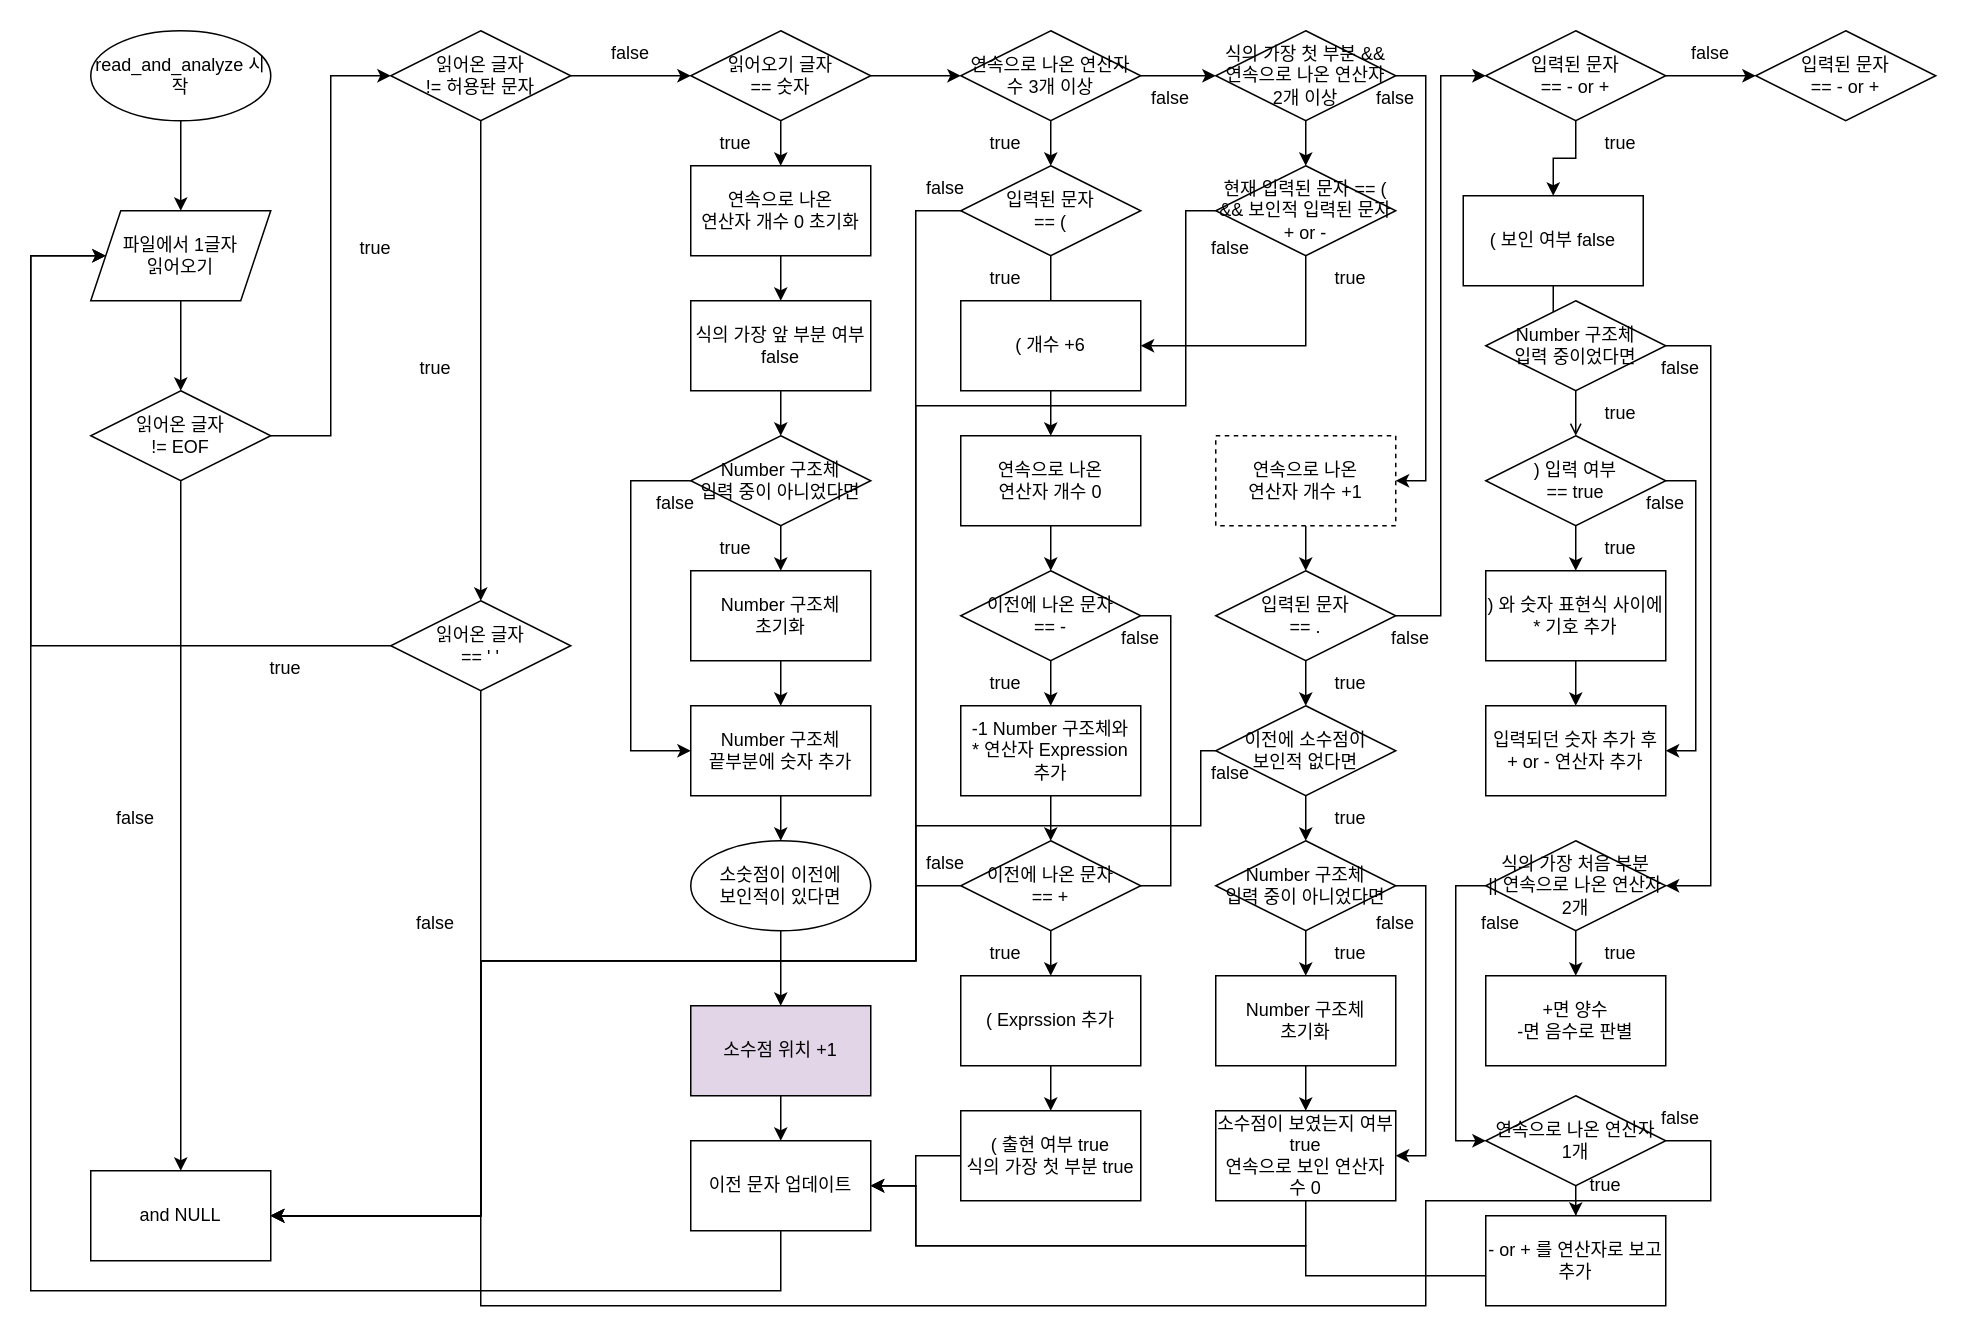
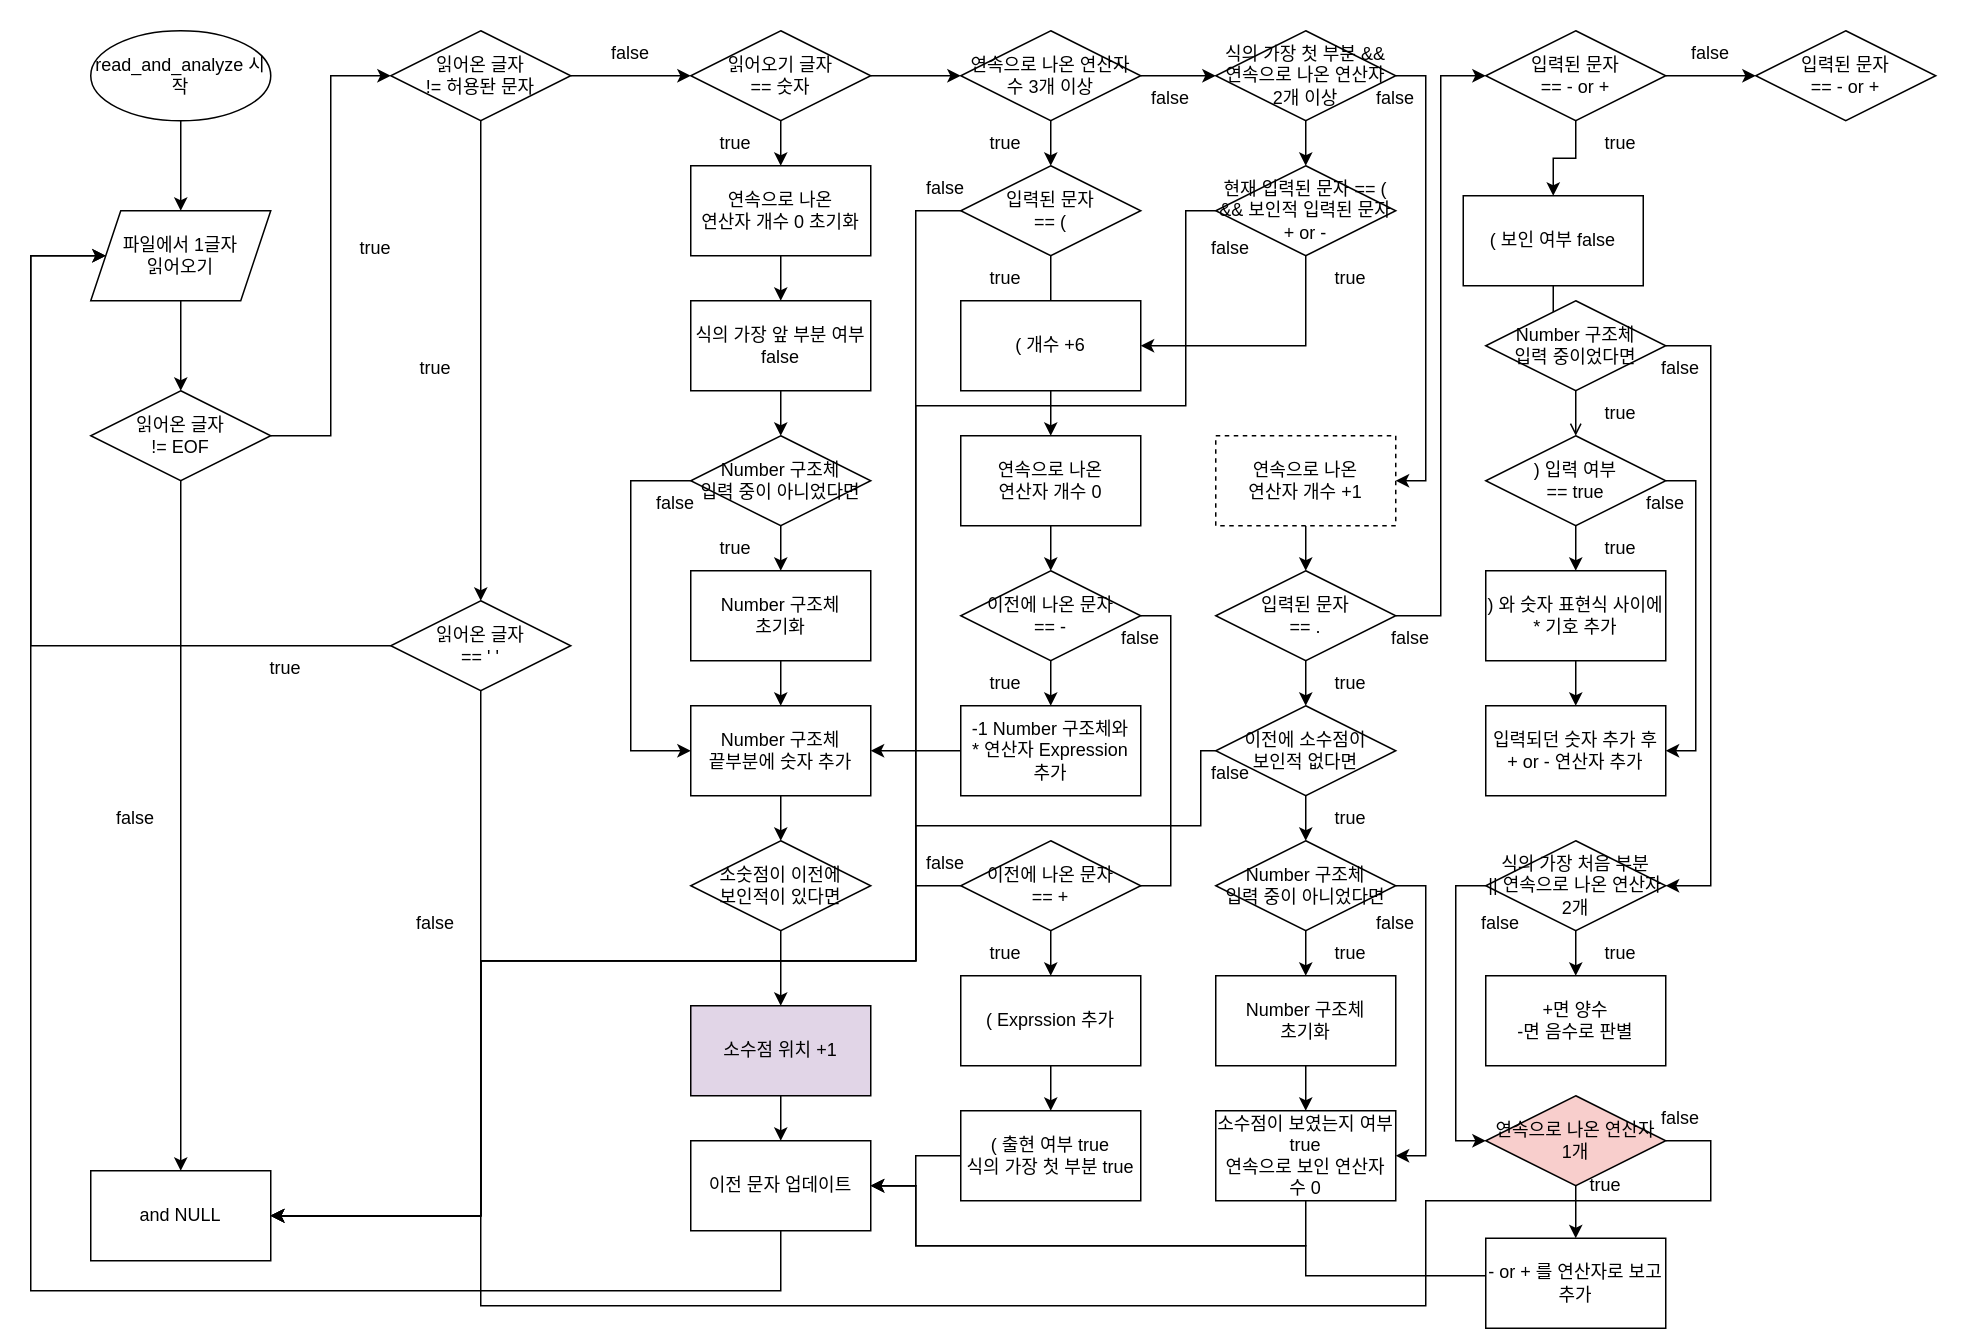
- <mxCell id="59" value="" style="edgeStyle=orthogonalEdgeStyle;rounded=0;orthogonalLoop=1;jettySize=auto;html=1;" edge="1" parent="1" source="60" target="64"><mxGeometry relative="1" as="geometry" /></mxCell>
+ <mxCell id="59" value="" style="edgeStyle=orthogonalEdgeStyle;rounded=0;orthogonalLoop=1;jettySize=auto;html=1;" edge="1" parent="1" source="60" target="37"><mxGeometry relative="1" as="geometry" /></mxCell>
- <mxCell id="40" value="소숫점이 이전에&lt;br&gt;보인적이 있다면" style="ellipse;whiteSpace=wrap;html=1;" vertex="1" parent="1"><mxGeometry x="460" y="560" width="120" height="60" as="geometry" /></mxCell>
+ <mxCell id="40" value="소숫점이 이전에&lt;br&gt;보인적이 있다면" style="rhombus;whiteSpace=wrap;html=1;" vertex="1" parent="1"><mxGeometry x="460" y="560" width="120" height="60" as="geometry" /></mxCell>
- <mxCell id="129" value="연속으로 나온 연산자&lt;br&gt;1개" style="rhombus;whiteSpace=wrap;html=1;" vertex="1" parent="1"><mxGeometry x="990" y="730" width="120" height="60" as="geometry" /></mxCell>
+ <mxCell id="129" value="연속으로 나온 연산자&lt;br&gt;1개" style="rhombus;whiteSpace=wrap;html=1;fillColor=#f8cecc;" vertex="1" parent="1"><mxGeometry x="990" y="730" width="120" height="60" as="geometry" /></mxCell>
- <mxCell id="133" value="- or + 를 연산자로 보고&lt;br&gt;추가" style="rounded=0;whiteSpace=wrap;html=1;" vertex="1" parent="1"><mxGeometry x="990" y="810" width="120" height="60" as="geometry" /></mxCell>
+ <mxCell id="133" value="- or + 를 연산자로 보고&lt;br&gt;추가" style="rounded=0;whiteSpace=wrap;html=1;" vertex="1" parent="1"><mxGeometry x="990" y="825" width="120" height="60" as="geometry" /></mxCell>
